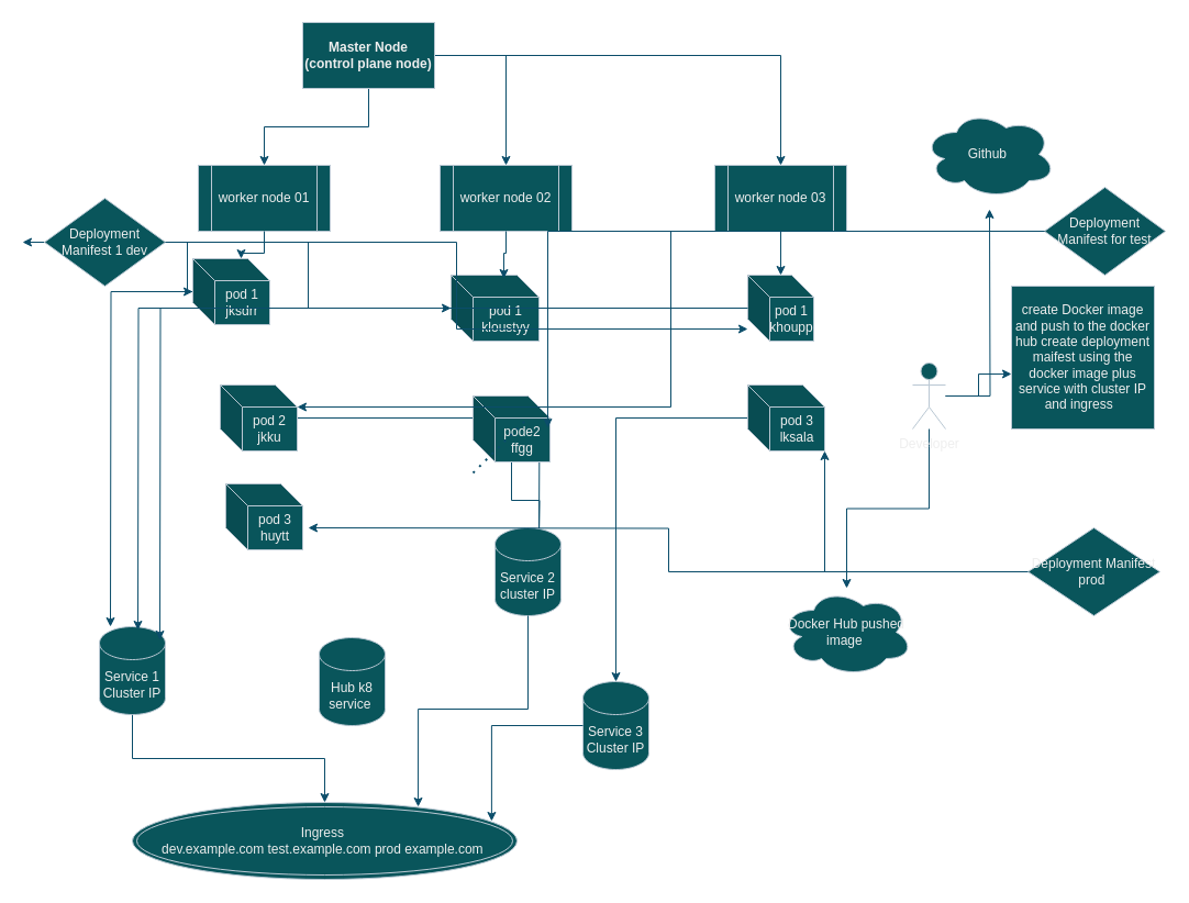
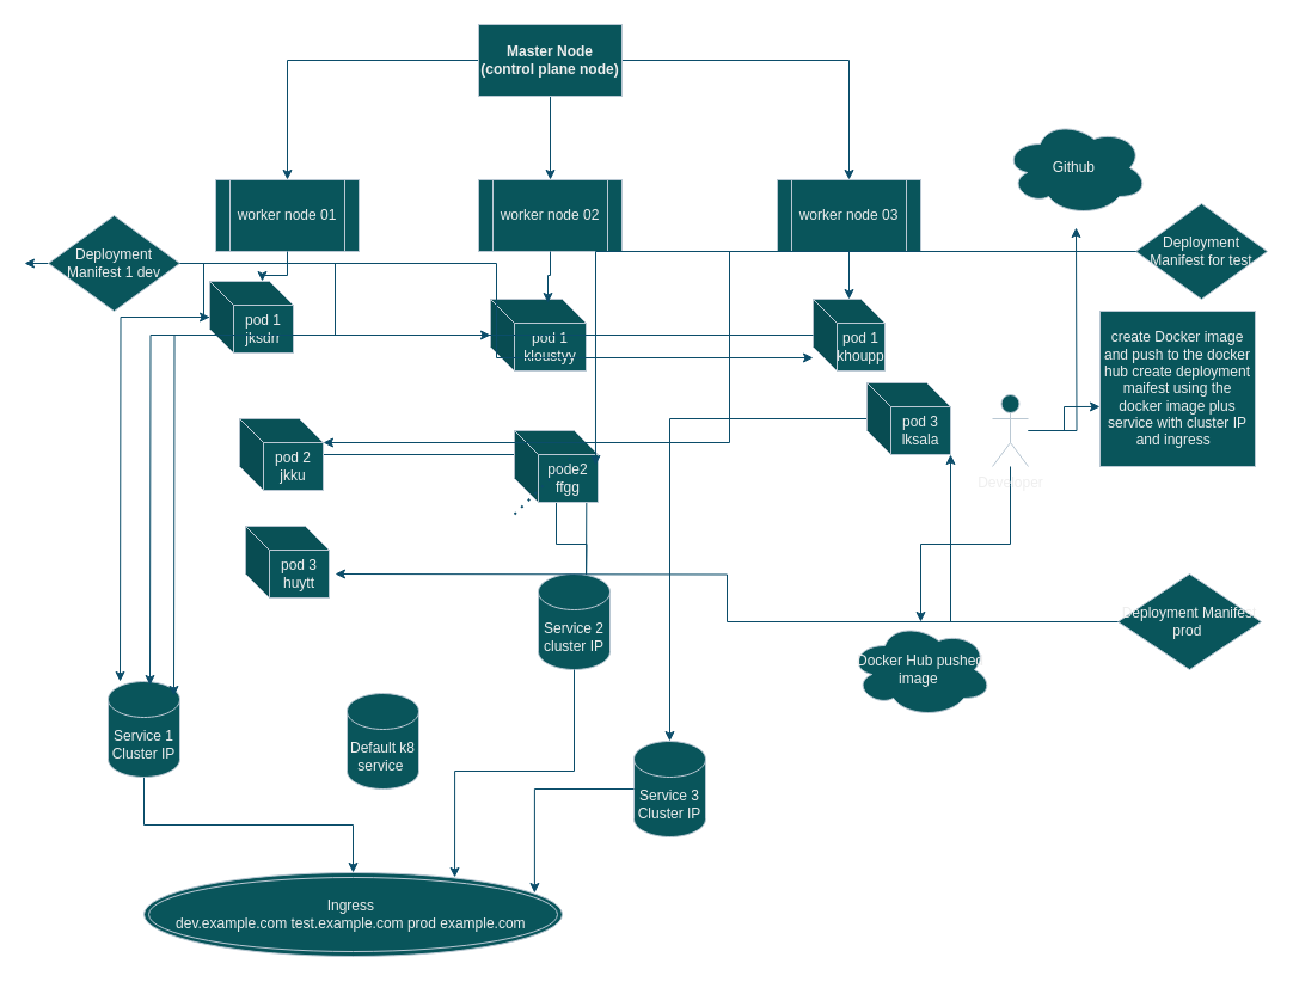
- <mxCell id="5" value="Master Node (control plane node)" style="rounded=0;whiteSpace=wrap;html=1;fontStyle=1;labelBackgroundColor=none;fillColor=#09555B;strokeColor=#BAC8D3;fontColor=#EEEEEE;" vertex="1" parent="1"><mxGeometry x="275" y="20" width="120" height="60" as="geometry" /></mxCell>
+ <mxCell id="5" value="Master Node (control plane node)" style="rounded=0;whiteSpace=wrap;html=1;fontStyle=1;labelBackgroundColor=none;fillColor=#09555B;strokeColor=#BAC8D3;fontColor=#EEEEEE;" vertex="1" parent="1"><mxGeometry x="400" y="20" width="120" height="60" as="geometry" /></mxCell>
- <mxCell id="31" value="pod 3 lksala" style="shape=cube;whiteSpace=wrap;html=1;boundedLbl=1;backgroundOutline=1;darkOpacity=0.05;darkOpacity2=0.1;strokeColor=#BAC8D3;fontColor=#EEEEEE;fillColor=#09555B;" vertex="1" parent="1"><mxGeometry x="680" y="350" width="70" height="60" as="geometry" /></mxCell>
+ <mxCell id="31" value="pod 3 lksala" style="shape=cube;whiteSpace=wrap;html=1;boundedLbl=1;backgroundOutline=1;darkOpacity=0.05;darkOpacity2=0.1;strokeColor=#BAC8D3;fontColor=#EEEEEE;fillColor=#09555B;" vertex="1" parent="1"><mxGeometry x="725" y="320" width="70" height="60" as="geometry" /></mxCell>
- <mxCell id="13" value="Docker Hub pushed image&amp;nbsp;" style="ellipse;shape=cloud;whiteSpace=wrap;html=1;strokeColor=#BAC8D3;fontColor=#EEEEEE;fillColor=#09555B;" vertex="1" parent="1"><mxGeometry x="710" y="535" width="120" height="80" as="geometry" /></mxCell>
+ <mxCell id="13" value="Docker Hub pushed image&amp;nbsp;" style="ellipse;shape=cloud;whiteSpace=wrap;html=1;strokeColor=#BAC8D3;fontColor=#EEEEEE;fillColor=#09555B;" vertex="1" parent="1"><mxGeometry x="710" y="520" width="120" height="80" as="geometry" /></mxCell>
- <mxCell id="25" value="Hub k8 service&amp;nbsp;" style="shape=cylinder3;whiteSpace=wrap;html=1;boundedLbl=1;backgroundOutline=1;size=15;strokeColor=#BAC8D3;fontColor=#EEEEEE;fillColor=#09555B;" vertex="1" parent="1"><mxGeometry x="290" y="580" width="60" height="80" as="geometry" /></mxCell>
+ <mxCell id="25" value="Default k8 service&amp;nbsp;" style="shape=cylinder3;whiteSpace=wrap;html=1;boundedLbl=1;backgroundOutline=1;size=15;strokeColor=#BAC8D3;fontColor=#EEEEEE;fillColor=#09555B;" vertex="1" parent="1"><mxGeometry x="290" y="580" width="60" height="80" as="geometry" /></mxCell>
